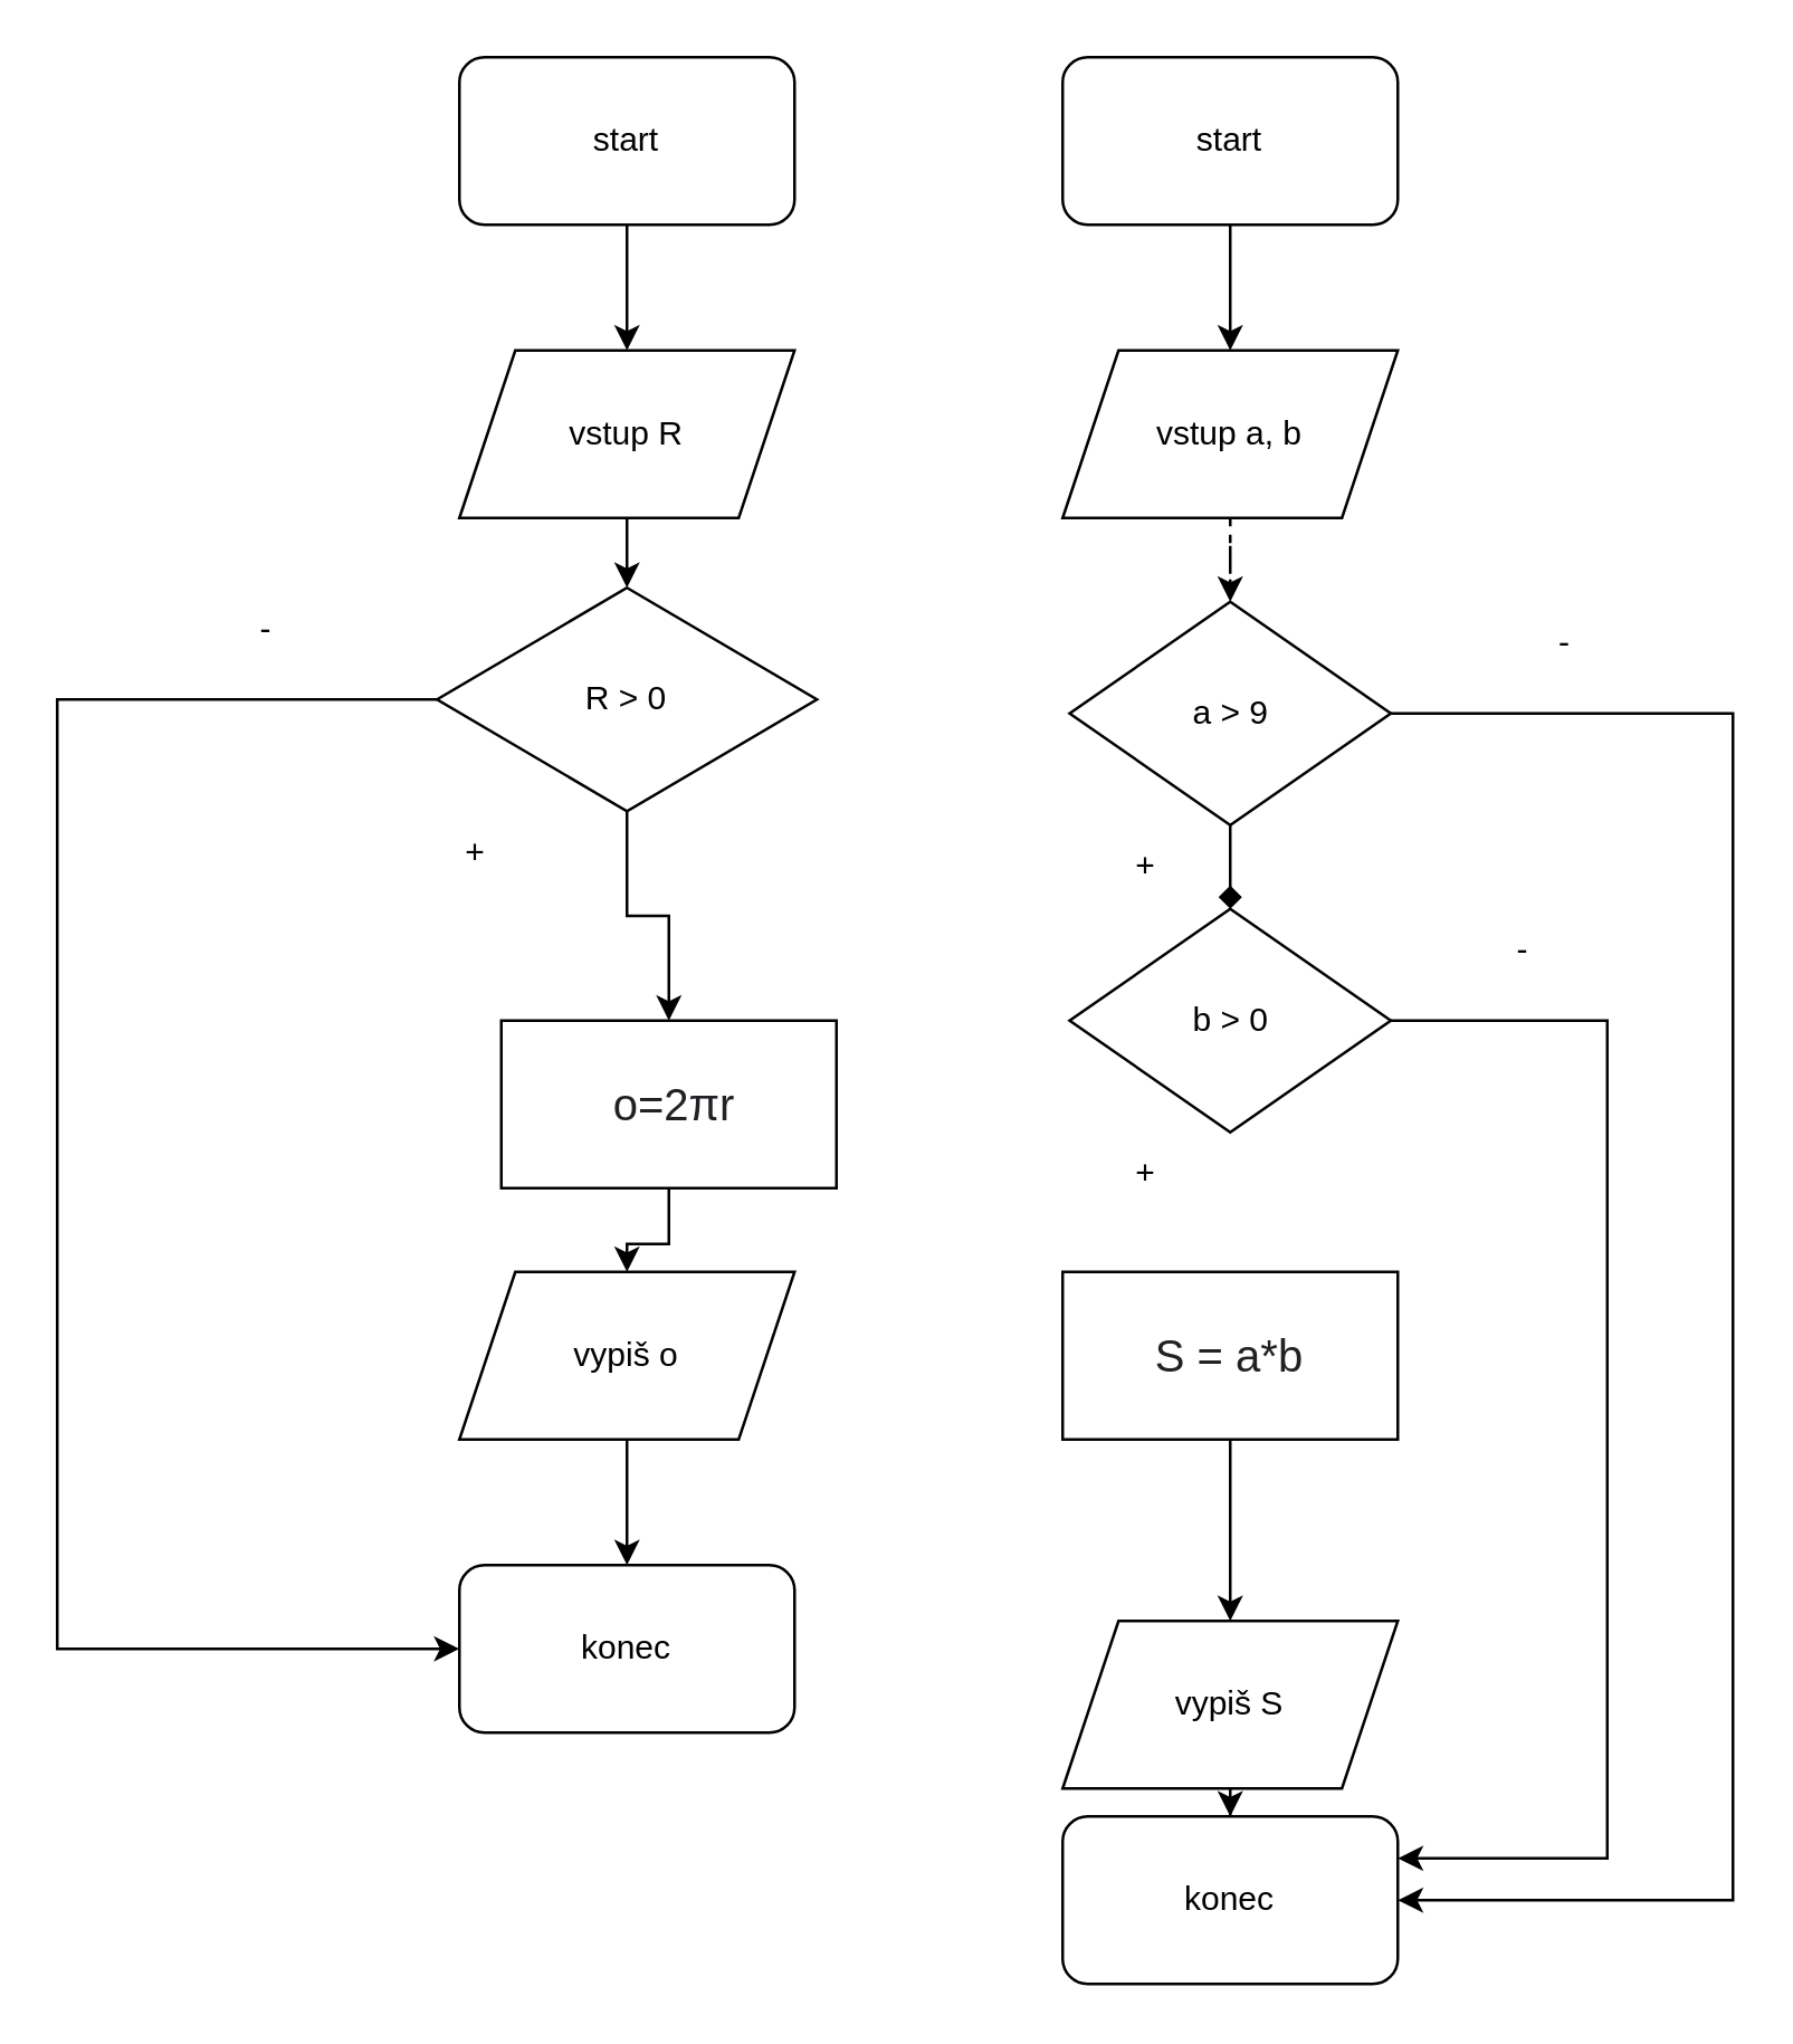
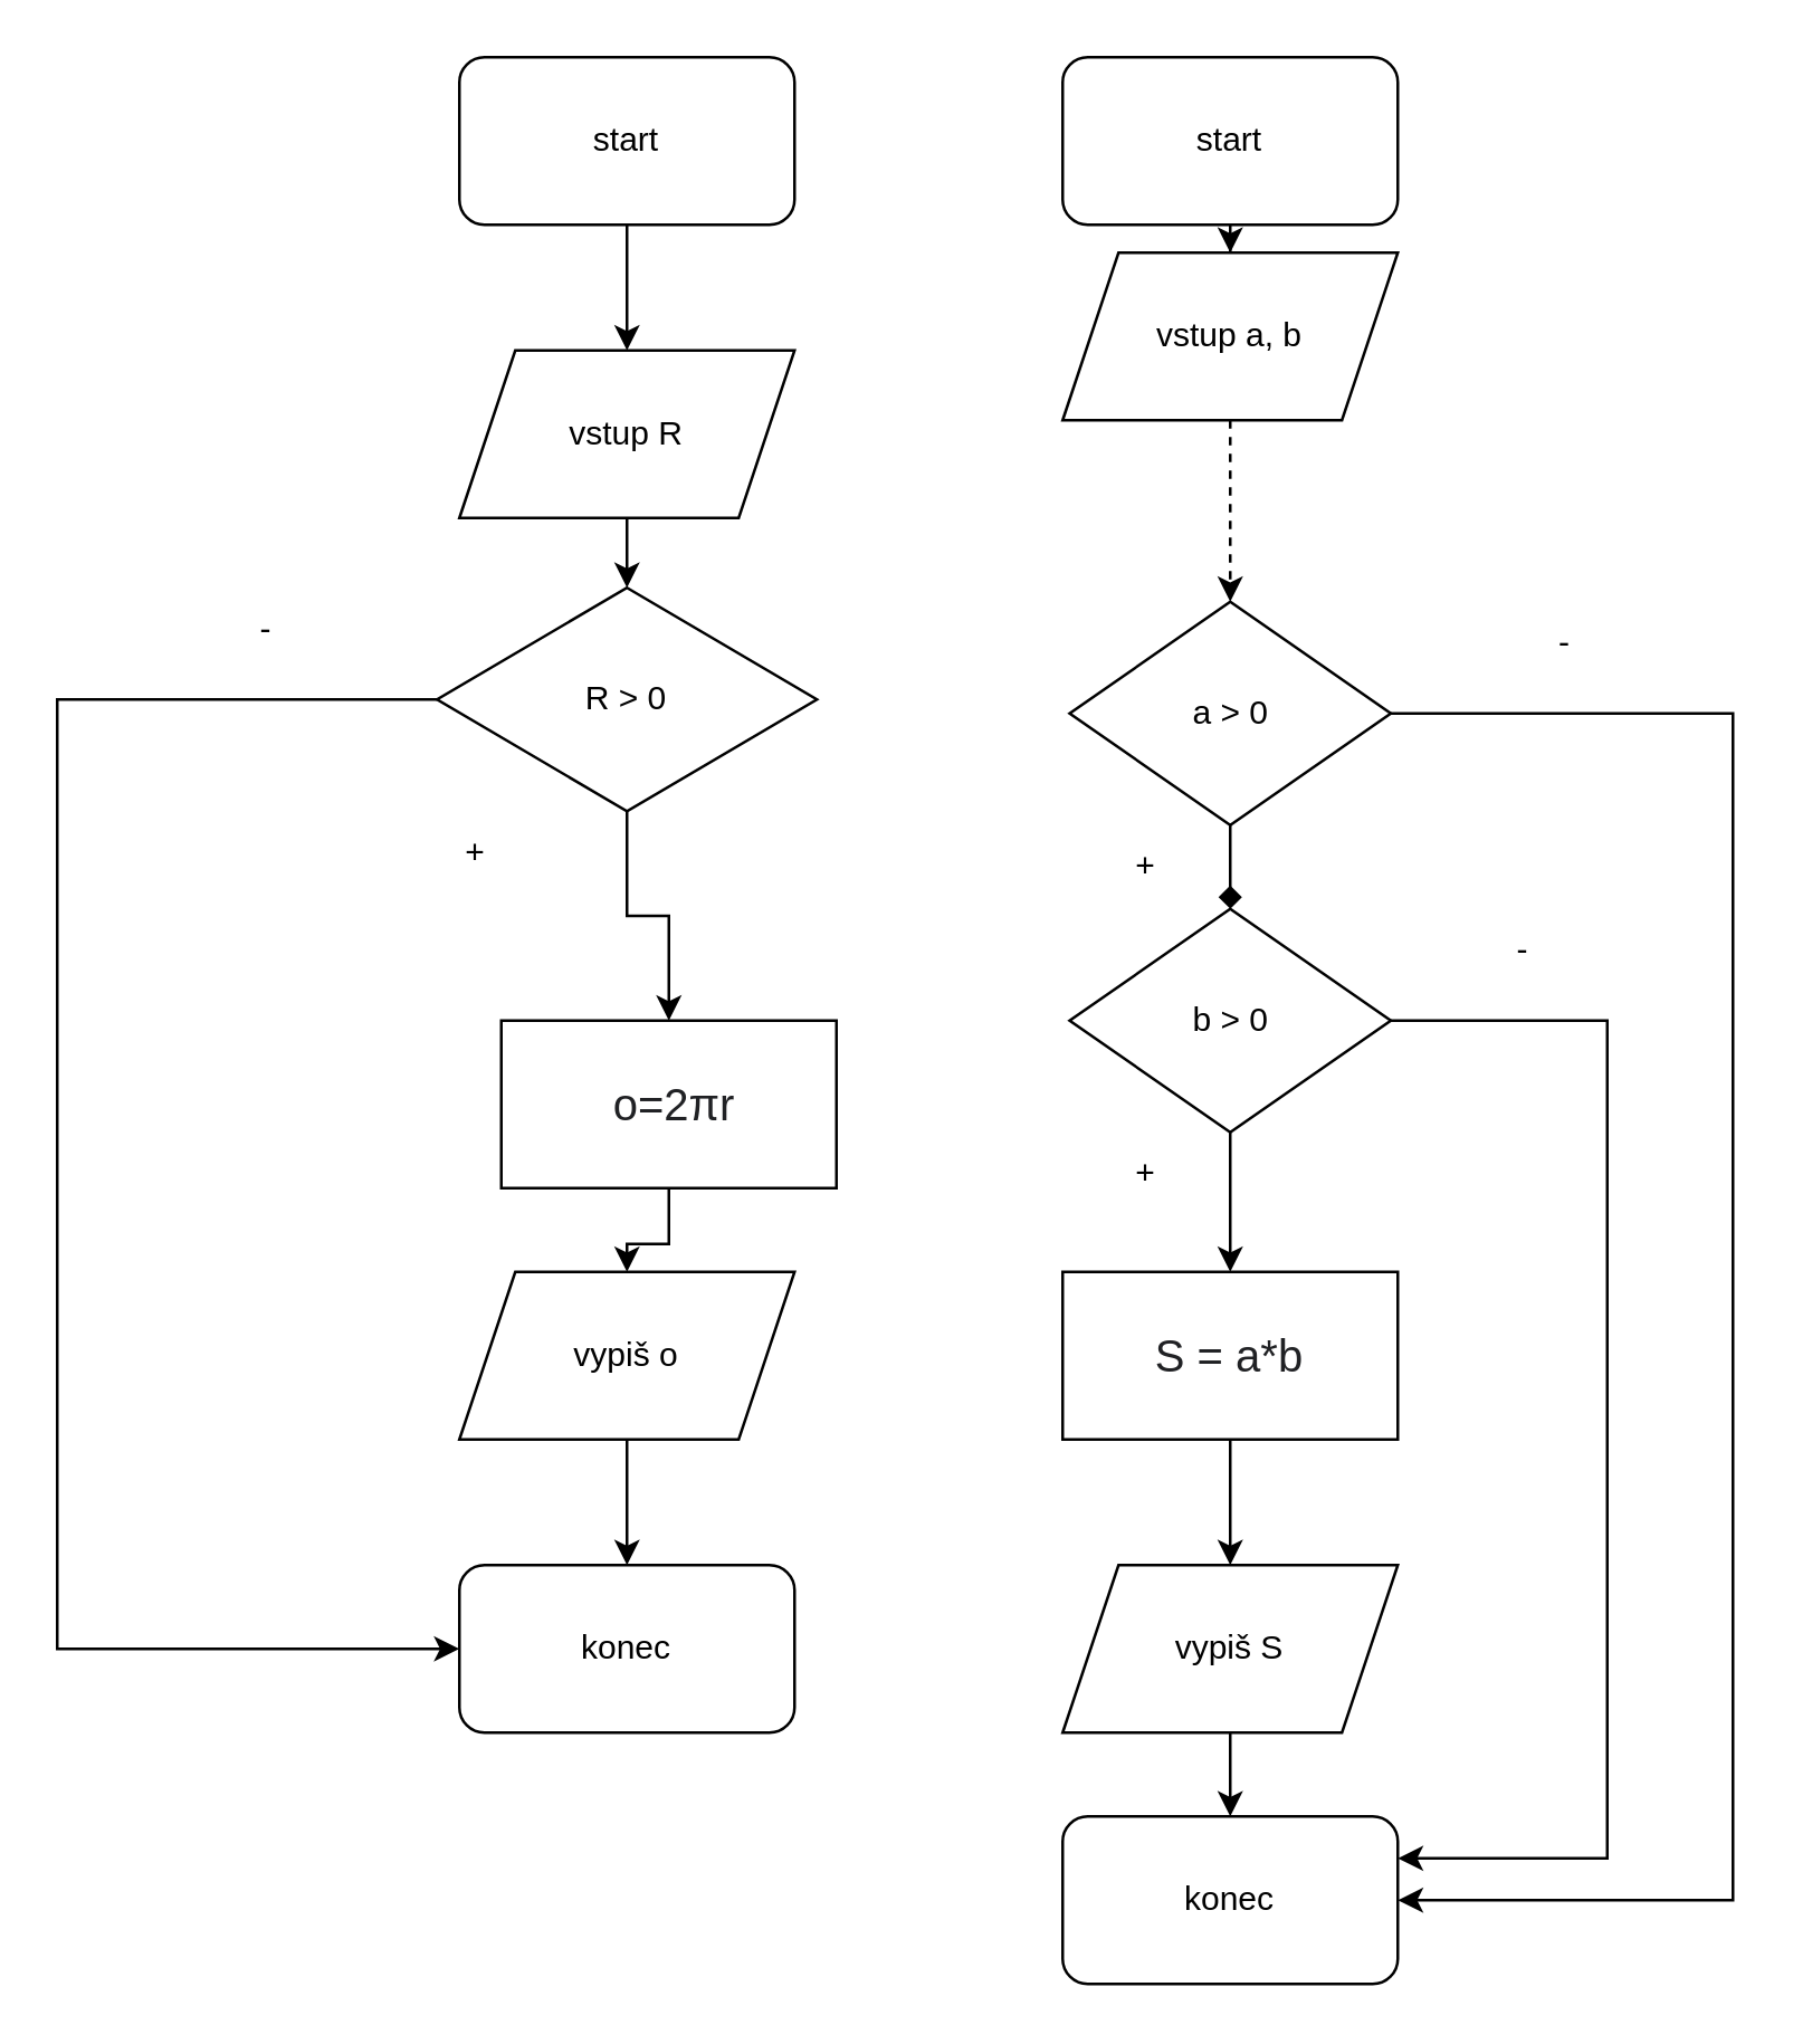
- <mxCell id="14" value="vstup a, b" style="shape=parallelogram;perimeter=parallelogramPerimeter;whiteSpace=wrap;html=1;fixedSize=1;" vertex="1" parent="1"><mxGeometry x="380" y="125" width="120" height="60" as="geometry" /></mxCell>
+ <mxCell id="14" value="vstup a, b" style="shape=parallelogram;perimeter=parallelogramPerimeter;whiteSpace=wrap;html=1;fixedSize=1;" vertex="1" parent="1"><mxGeometry x="380" y="90" width="120" height="60" as="geometry" /></mxCell>
- <mxCell id="27" value="a &amp;gt; 9" style="rhombus;whiteSpace=wrap;html=1;" vertex="1" parent="1"><mxGeometry x="382.5" y="215" width="115" height="80" as="geometry" /></mxCell>
+ <mxCell id="27" value="a &amp;gt; 0" style="rhombus;whiteSpace=wrap;html=1;" vertex="1" parent="1"><mxGeometry x="382.5" y="215" width="115" height="80" as="geometry" /></mxCell>
+ <mxCell id="29" value="" style="edgeStyle=orthogonalEdgeStyle;rounded=0;orthogonalLoop=1;jettySize=auto;html=1;" edge="1" parent="1" source="31" target="16"><mxGeometry relative="1" as="geometry" /></mxCell>
- <mxCell id="18" value="vypiš S" style="shape=parallelogram;perimeter=parallelogramPerimeter;whiteSpace=wrap;html=1;fixedSize=1;" vertex="1" parent="1"><mxGeometry x="380" y="580" width="120" height="60" as="geometry" /></mxCell>
+ <mxCell id="18" value="vypiš S" style="shape=parallelogram;perimeter=parallelogramPerimeter;whiteSpace=wrap;html=1;fixedSize=1;" vertex="1" parent="1"><mxGeometry x="380" y="560" width="120" height="60" as="geometry" /></mxCell>
